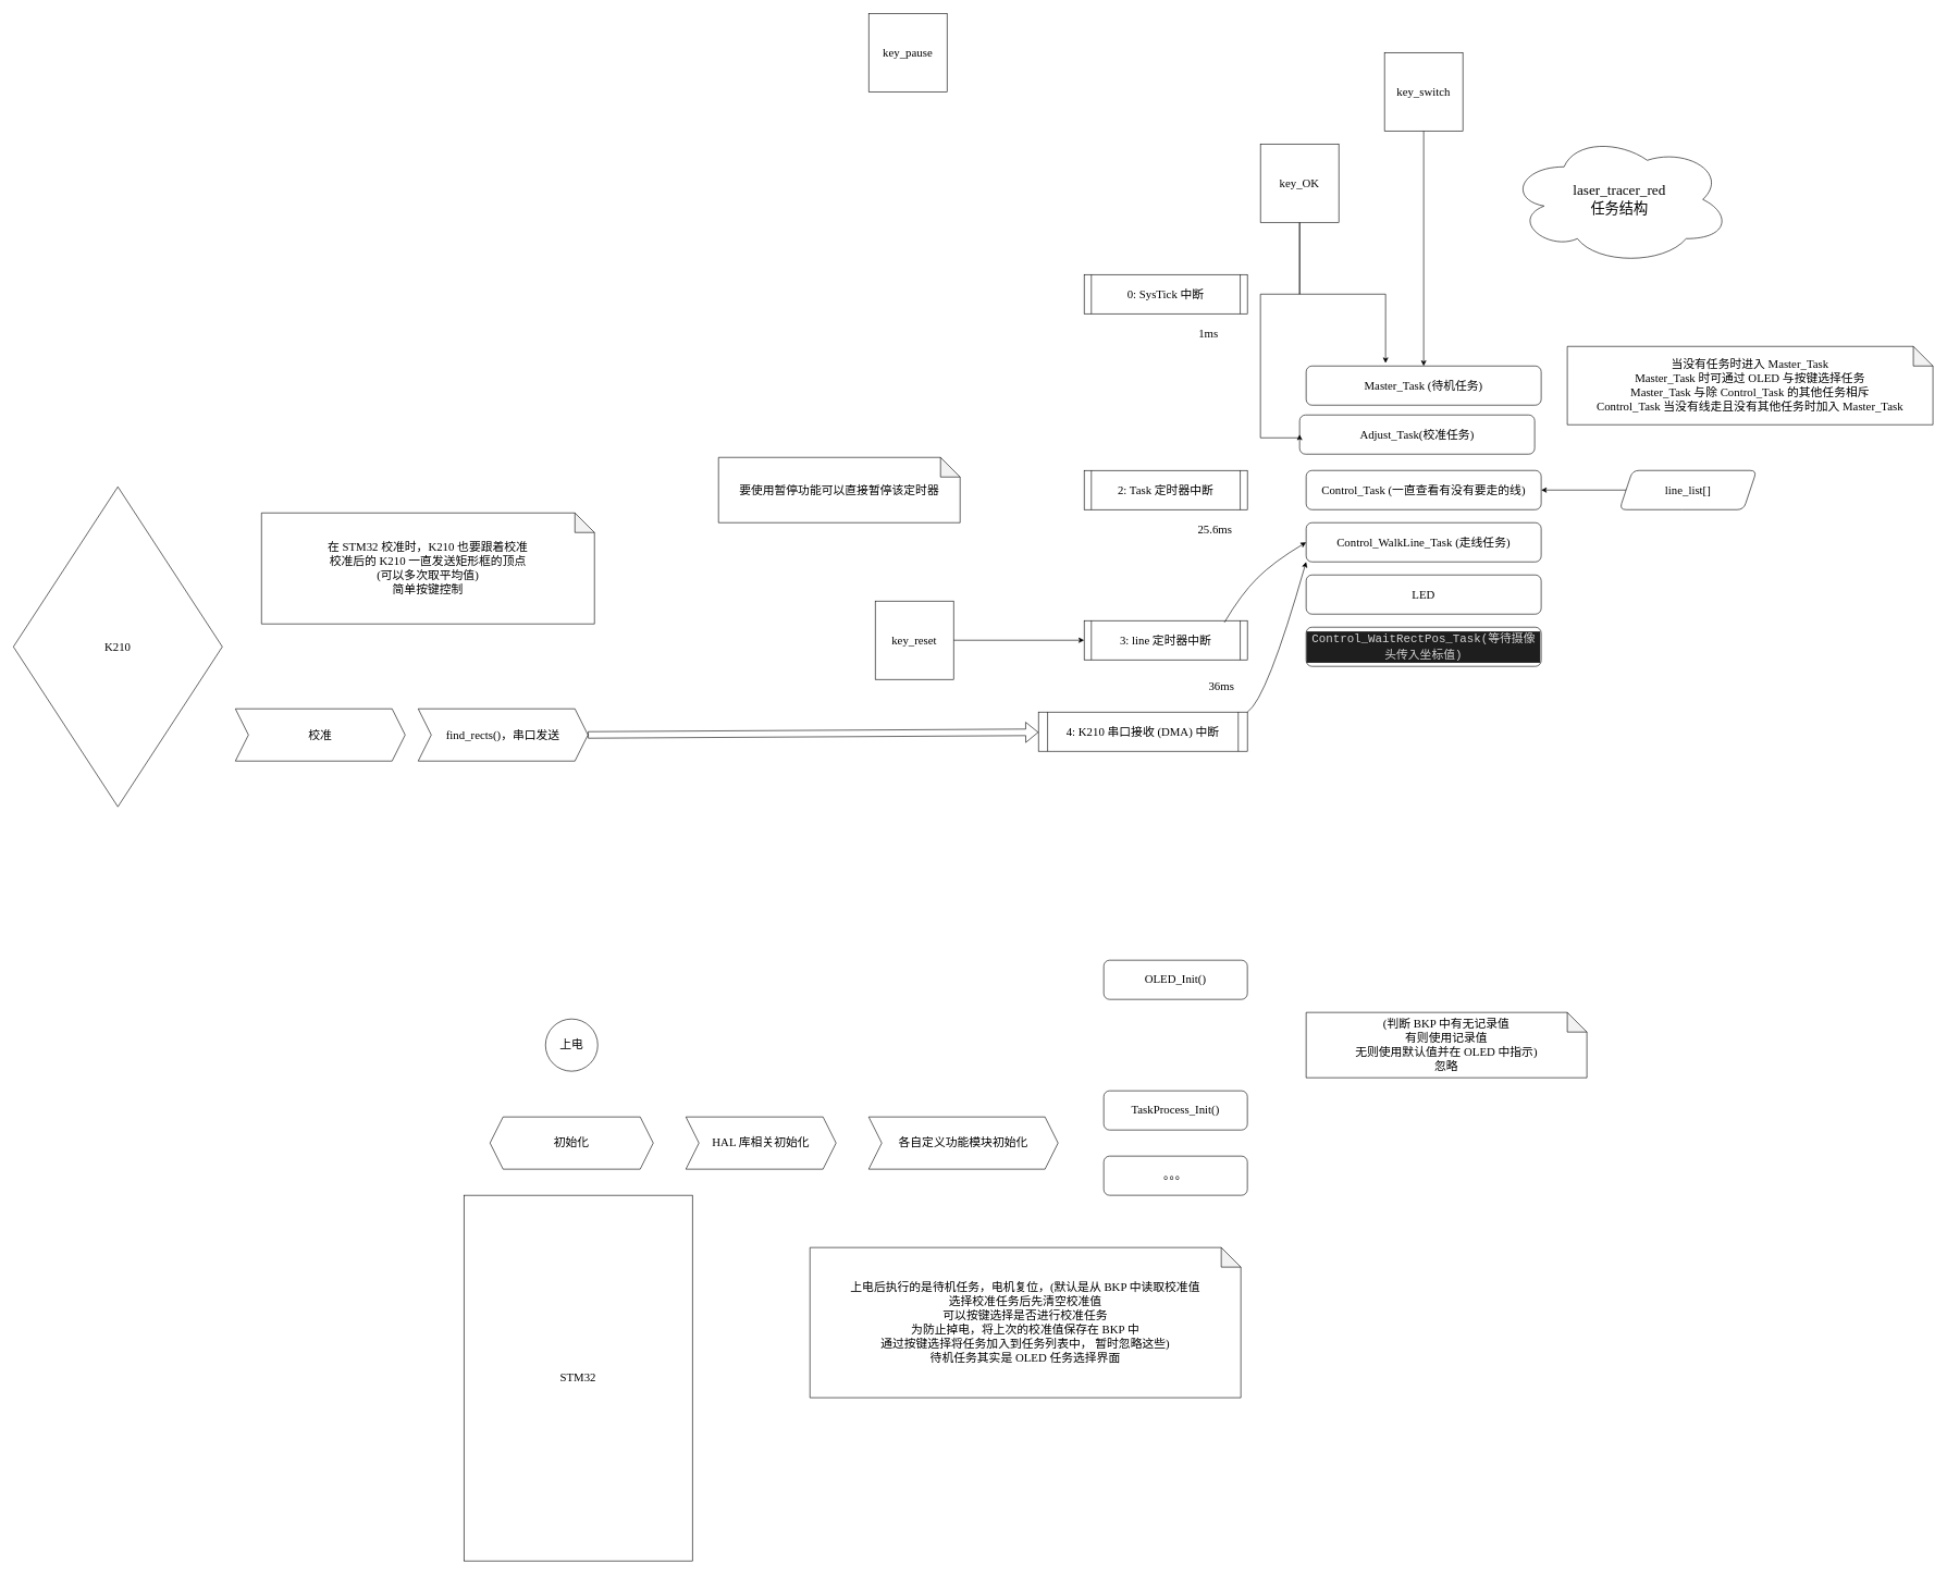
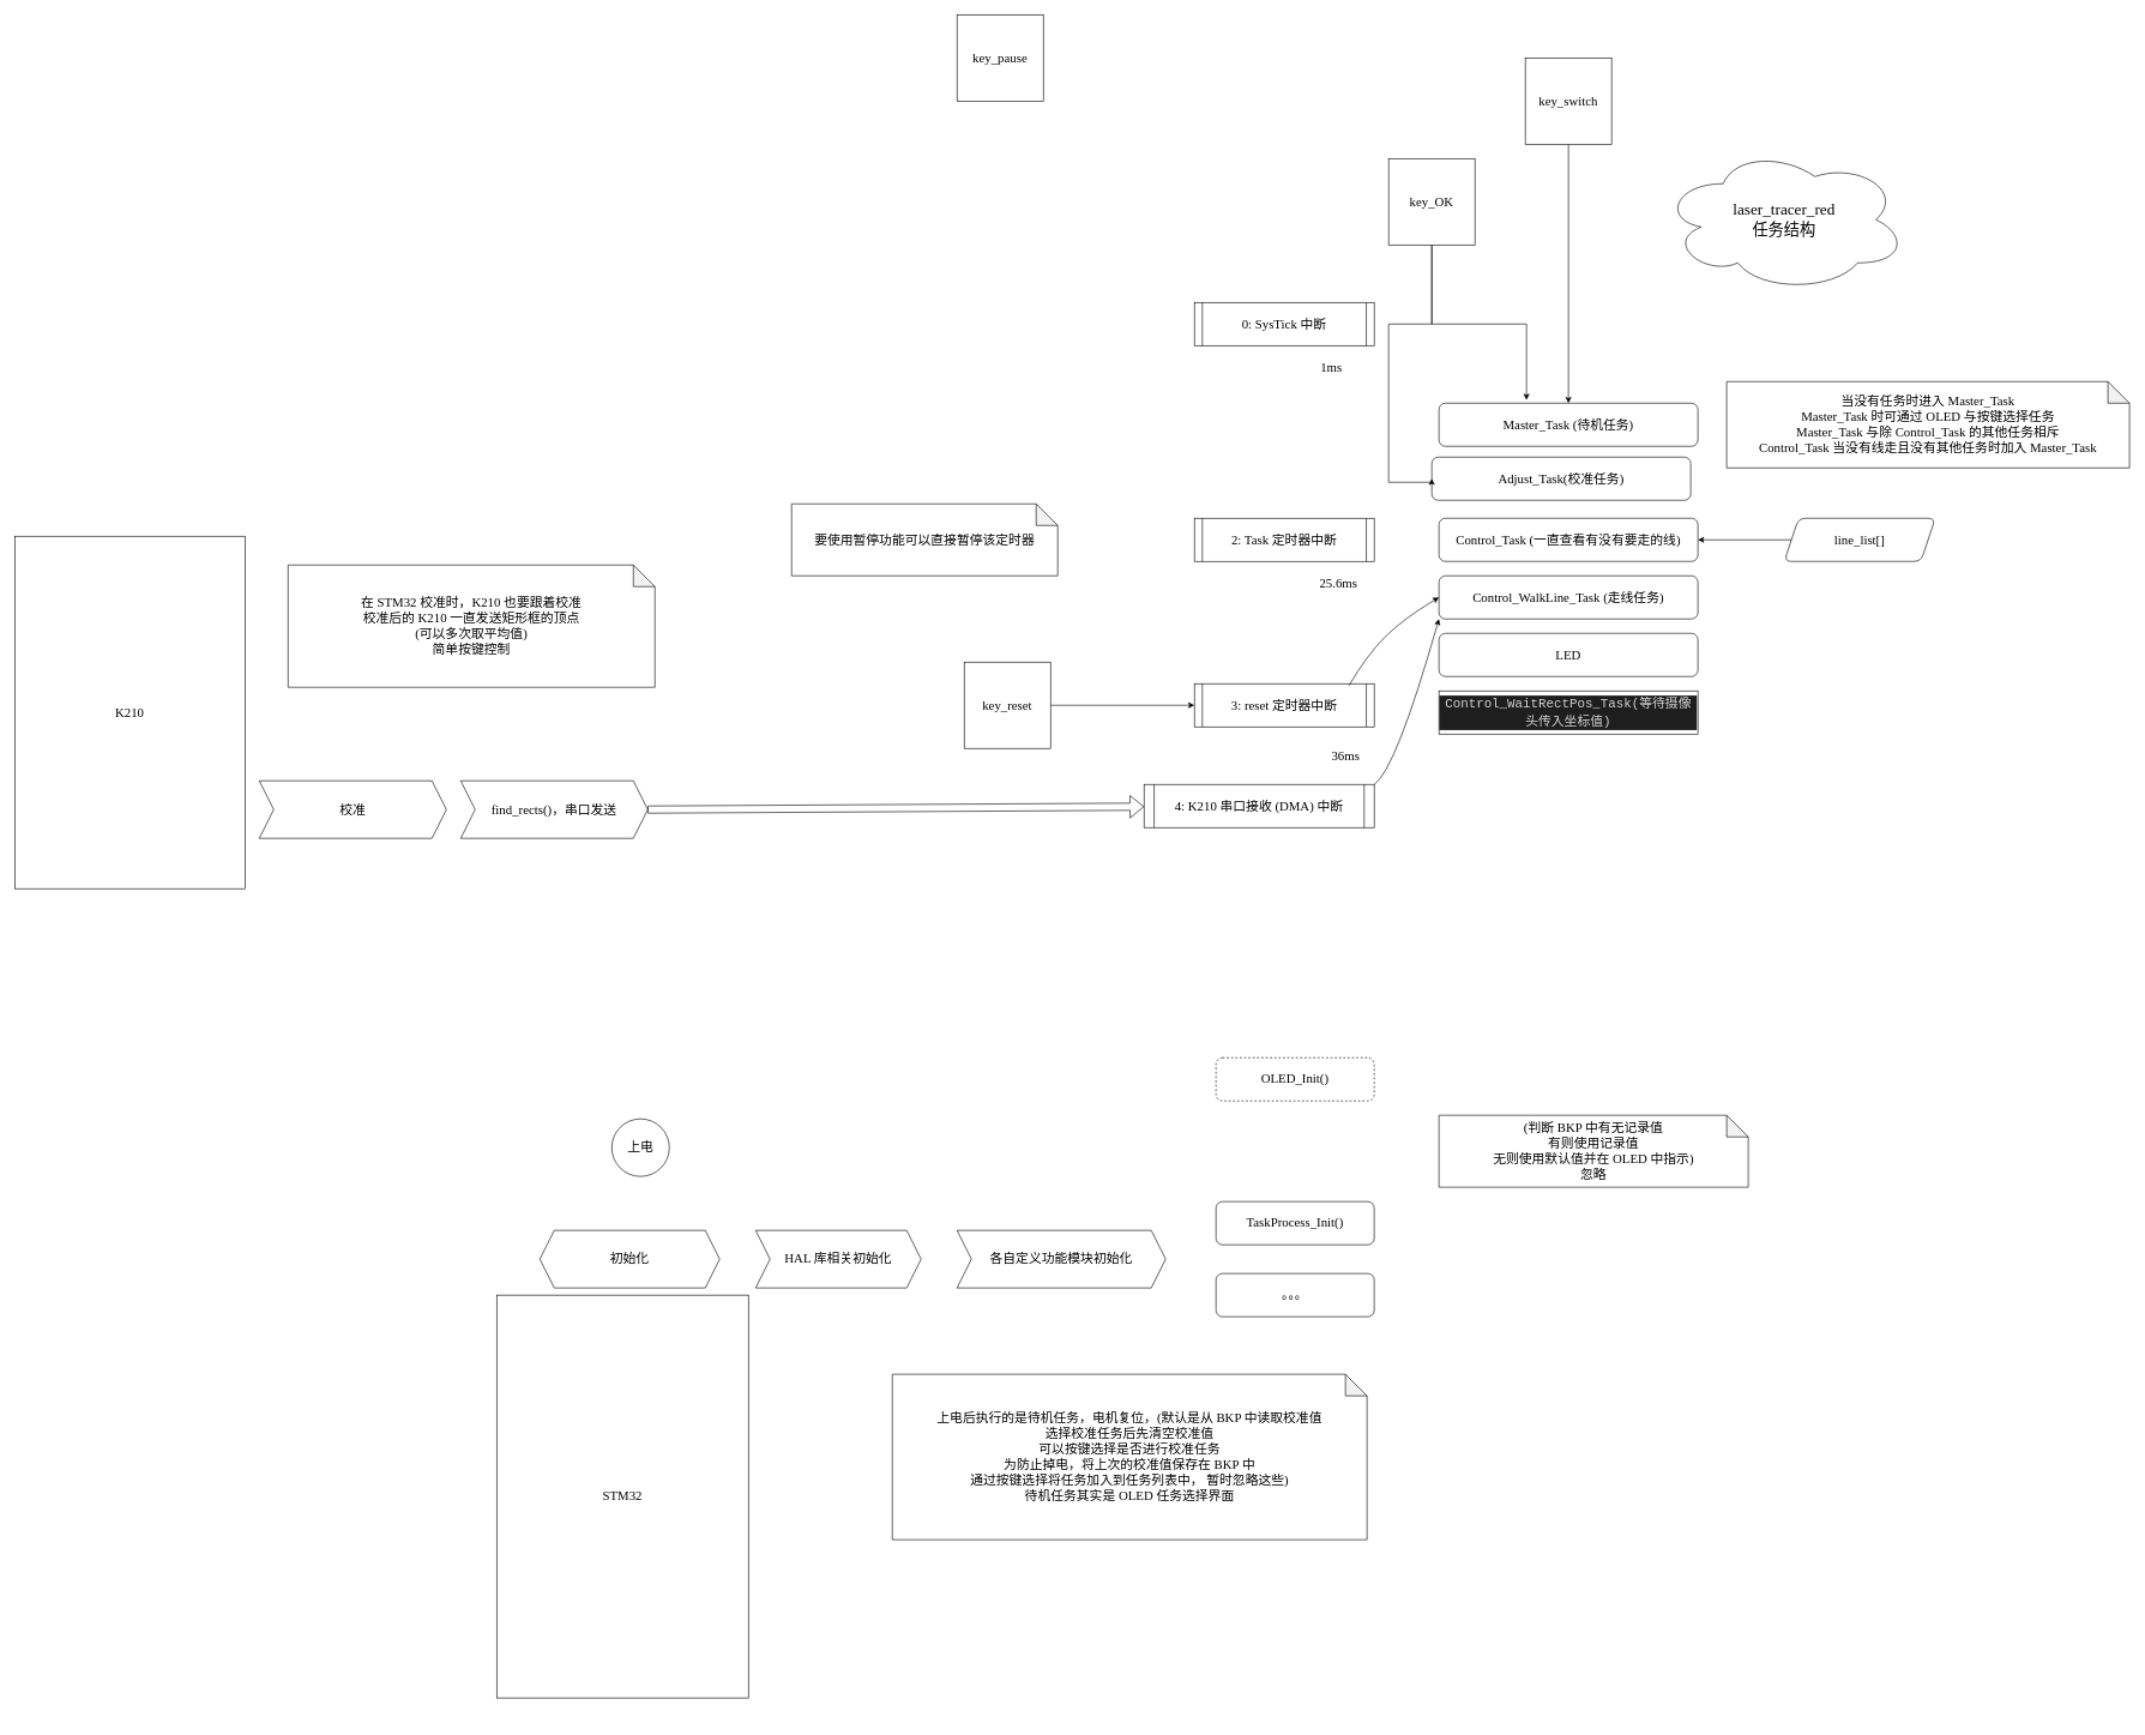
- <mxCell id="33" value="3: line 定时器中断" style="shape=process;whiteSpace=wrap;html=1;backgroundOutline=1;strokeColor=default;fontFamily=LXGW WenKai Mono;fontSize=18;fontColor=default;fillColor=default;size=0.043;" vertex="1" parent="1"><mxGeometry x="1660" y="950" width="250" height="60" as="geometry" /></mxCell>
+ <mxCell id="33" value="3: reset 定时器中断" style="shape=process;whiteSpace=wrap;html=1;backgroundOutline=1;strokeColor=default;fontFamily=LXGW WenKai Mono;fontSize=18;fontColor=default;fillColor=default;size=0.043;" vertex="1" parent="1"><mxGeometry x="1660" y="950" width="250" height="60" as="geometry" /></mxCell>
- <mxCell id="28" value="K210" style="rhombus;whiteSpace=wrap;html=1;strokeColor=default;fontFamily=LXGW WenKai Mono;fontSize=18;fontColor=default;fillColor=default;" vertex="1" parent="1"><mxGeometry x="20" y="745" width="320" height="490" as="geometry" /></mxCell>
+ <mxCell id="28" value="K210" style="rounded=0;whiteSpace=wrap;html=1;strokeColor=default;fontFamily=LXGW WenKai Mono;fontSize=18;fontColor=default;fillColor=default;" vertex="1" parent="1"><mxGeometry x="20" y="745" width="320" height="490" as="geometry" /></mxCell>
- <mxCell id="39" value="&lt;div style=&quot;color: rgb(212, 212, 212); background-color: rgb(30, 30, 30); font-family: Consolas, 霞鹜文楷等宽, 霞鹜文楷等宽, Consolas, &amp;quot;Courier New&amp;quot;, monospace; line-height: 24px;&quot;&gt;Control_WaitRectPos_Task(等待摄像头传入坐标值)&lt;/div&gt;" style="rounded=1;whiteSpace=wrap;html=1;strokeColor=default;fontFamily=LXGW WenKai Mono;fontSize=18;fontColor=default;fillColor=default;" vertex="1" parent="1"><mxGeometry x="2000" y="960" width="360" height="60" as="geometry" /></mxCell>
+ <mxCell id="39" value="&lt;div style=&quot;color: rgb(212, 212, 212); background-color: rgb(30, 30, 30); font-family: Consolas, 霞鹜文楷等宽, 霞鹜文楷等宽, Consolas, &amp;quot;Courier New&amp;quot;, monospace; line-height: 24px;&quot;&gt;Control_WaitRectPos_Task(等待摄像头传入坐标值)&lt;/div&gt;" style="whiteSpace=wrap;html=1;strokeColor=default;fontFamily=LXGW WenKai Mono;fontSize=18;fontColor=default;fillColor=default;rounded=0;" vertex="1" parent="1"><mxGeometry x="2000" y="960" width="360" height="60" as="geometry" /></mxCell>
- <mxCell id="14" value="OLED_Init()" style="rounded=1;whiteSpace=wrap;html=1;strokeColor=default;fontFamily=LXGW WenKai Mono;fontSize=18;fontColor=default;fillColor=default;" vertex="1" parent="1"><mxGeometry x="1690" y="1470" width="220" height="60" as="geometry" /></mxCell>
+ <mxCell id="14" value="OLED_Init()" style="rounded=1;whiteSpace=wrap;html=1;strokeColor=default;fontFamily=LXGW WenKai Mono;fontSize=18;fontColor=default;fillColor=default;dashed=1;" vertex="1" parent="1"><mxGeometry x="1690" y="1470" width="220" height="60" as="geometry" /></mxCell>
- <mxCell id="2" value="上电" style="ellipse;whiteSpace=wrap;html=1;aspect=fixed;strokeColor=default;fontFamily=LXGW WenKai Mono;fontSize=18;fontColor=default;fillColor=default;" parent="1" vertex="1"><mxGeometry x="835" y="1560" width="80" height="80" as="geometry" /></mxCell>
+ <mxCell id="2" value="上电" style="ellipse;whiteSpace=wrap;html=1;aspect=fixed;strokeColor=default;fontFamily=LXGW WenKai Mono;fontSize=18;fontColor=default;fillColor=default;" parent="1" vertex="1"><mxGeometry x="850" y="1555" width="80" height="80" as="geometry" /></mxCell>
- <mxCell id="43" value="STM32" style="rounded=0;whiteSpace=wrap;html=1;strokeColor=default;fontFamily=LXGW WenKai Mono;fontSize=18;fontColor=default;fillColor=default;" vertex="1" parent="1"><mxGeometry x="710" y="1830" width="350" height="560" as="geometry" /></mxCell>
+ <mxCell id="43" value="STM32" style="rounded=0;whiteSpace=wrap;html=1;strokeColor=default;fontFamily=LXGW WenKai Mono;fontSize=18;fontColor=default;fillColor=default;" vertex="1" parent="1"><mxGeometry x="690" y="1800" width="350" height="560" as="geometry" /></mxCell>
